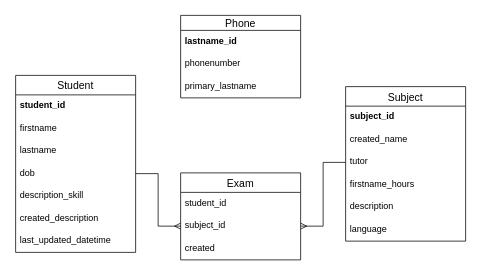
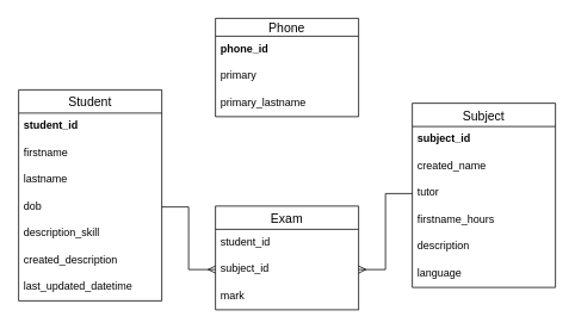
- <mxCell id="18" value="lastname_id" style="text;strokeColor=none;fillColor=none;spacingLeft=4;spacingRight=4;overflow=hidden;rotatable=0;points=[[0,0.5],[1,0.5]];portConstraint=eastwest;fontSize=12;fontStyle=1" parent="17" vertex="1"><mxGeometry y="20" width="160" height="30" as="geometry" /></mxCell>
+ <mxCell id="18" value="phone_id" style="text;strokeColor=none;fillColor=none;spacingLeft=4;spacingRight=4;overflow=hidden;rotatable=0;points=[[0,0.5],[1,0.5]];portConstraint=eastwest;fontSize=12;fontStyle=1" parent="17" vertex="1"><mxGeometry y="20" width="160" height="30" as="geometry" /></mxCell>
- <mxCell id="19" value="phonenumber" style="text;strokeColor=none;fillColor=none;spacingLeft=4;spacingRight=4;overflow=hidden;rotatable=0;points=[[0,0.5],[1,0.5]];portConstraint=eastwest;fontSize=12;" parent="17" vertex="1"><mxGeometry y="50" width="160" height="30" as="geometry" /></mxCell>
+ <mxCell id="19" value="primary" style="text;strokeColor=none;fillColor=none;spacingLeft=4;spacingRight=4;overflow=hidden;rotatable=0;points=[[0,0.5],[1,0.5]];portConstraint=eastwest;fontSize=12;" parent="17" vertex="1"><mxGeometry y="50" width="160" height="30" as="geometry" /></mxCell>
- <mxCell id="24" value="created" style="text;strokeColor=none;fillColor=none;spacingLeft=4;spacingRight=4;overflow=hidden;rotatable=0;points=[[0,0.5],[1,0.5]];portConstraint=eastwest;fontSize=12;" parent="21" vertex="1"><mxGeometry y="86" width="160" height="30" as="geometry" /></mxCell>
+ <mxCell id="24" value="mark" style="text;strokeColor=none;fillColor=none;spacingLeft=4;spacingRight=4;overflow=hidden;rotatable=0;points=[[0,0.5],[1,0.5]];portConstraint=eastwest;fontSize=12;" parent="21" vertex="1"><mxGeometry y="86" width="160" height="30" as="geometry" /></mxCell>
